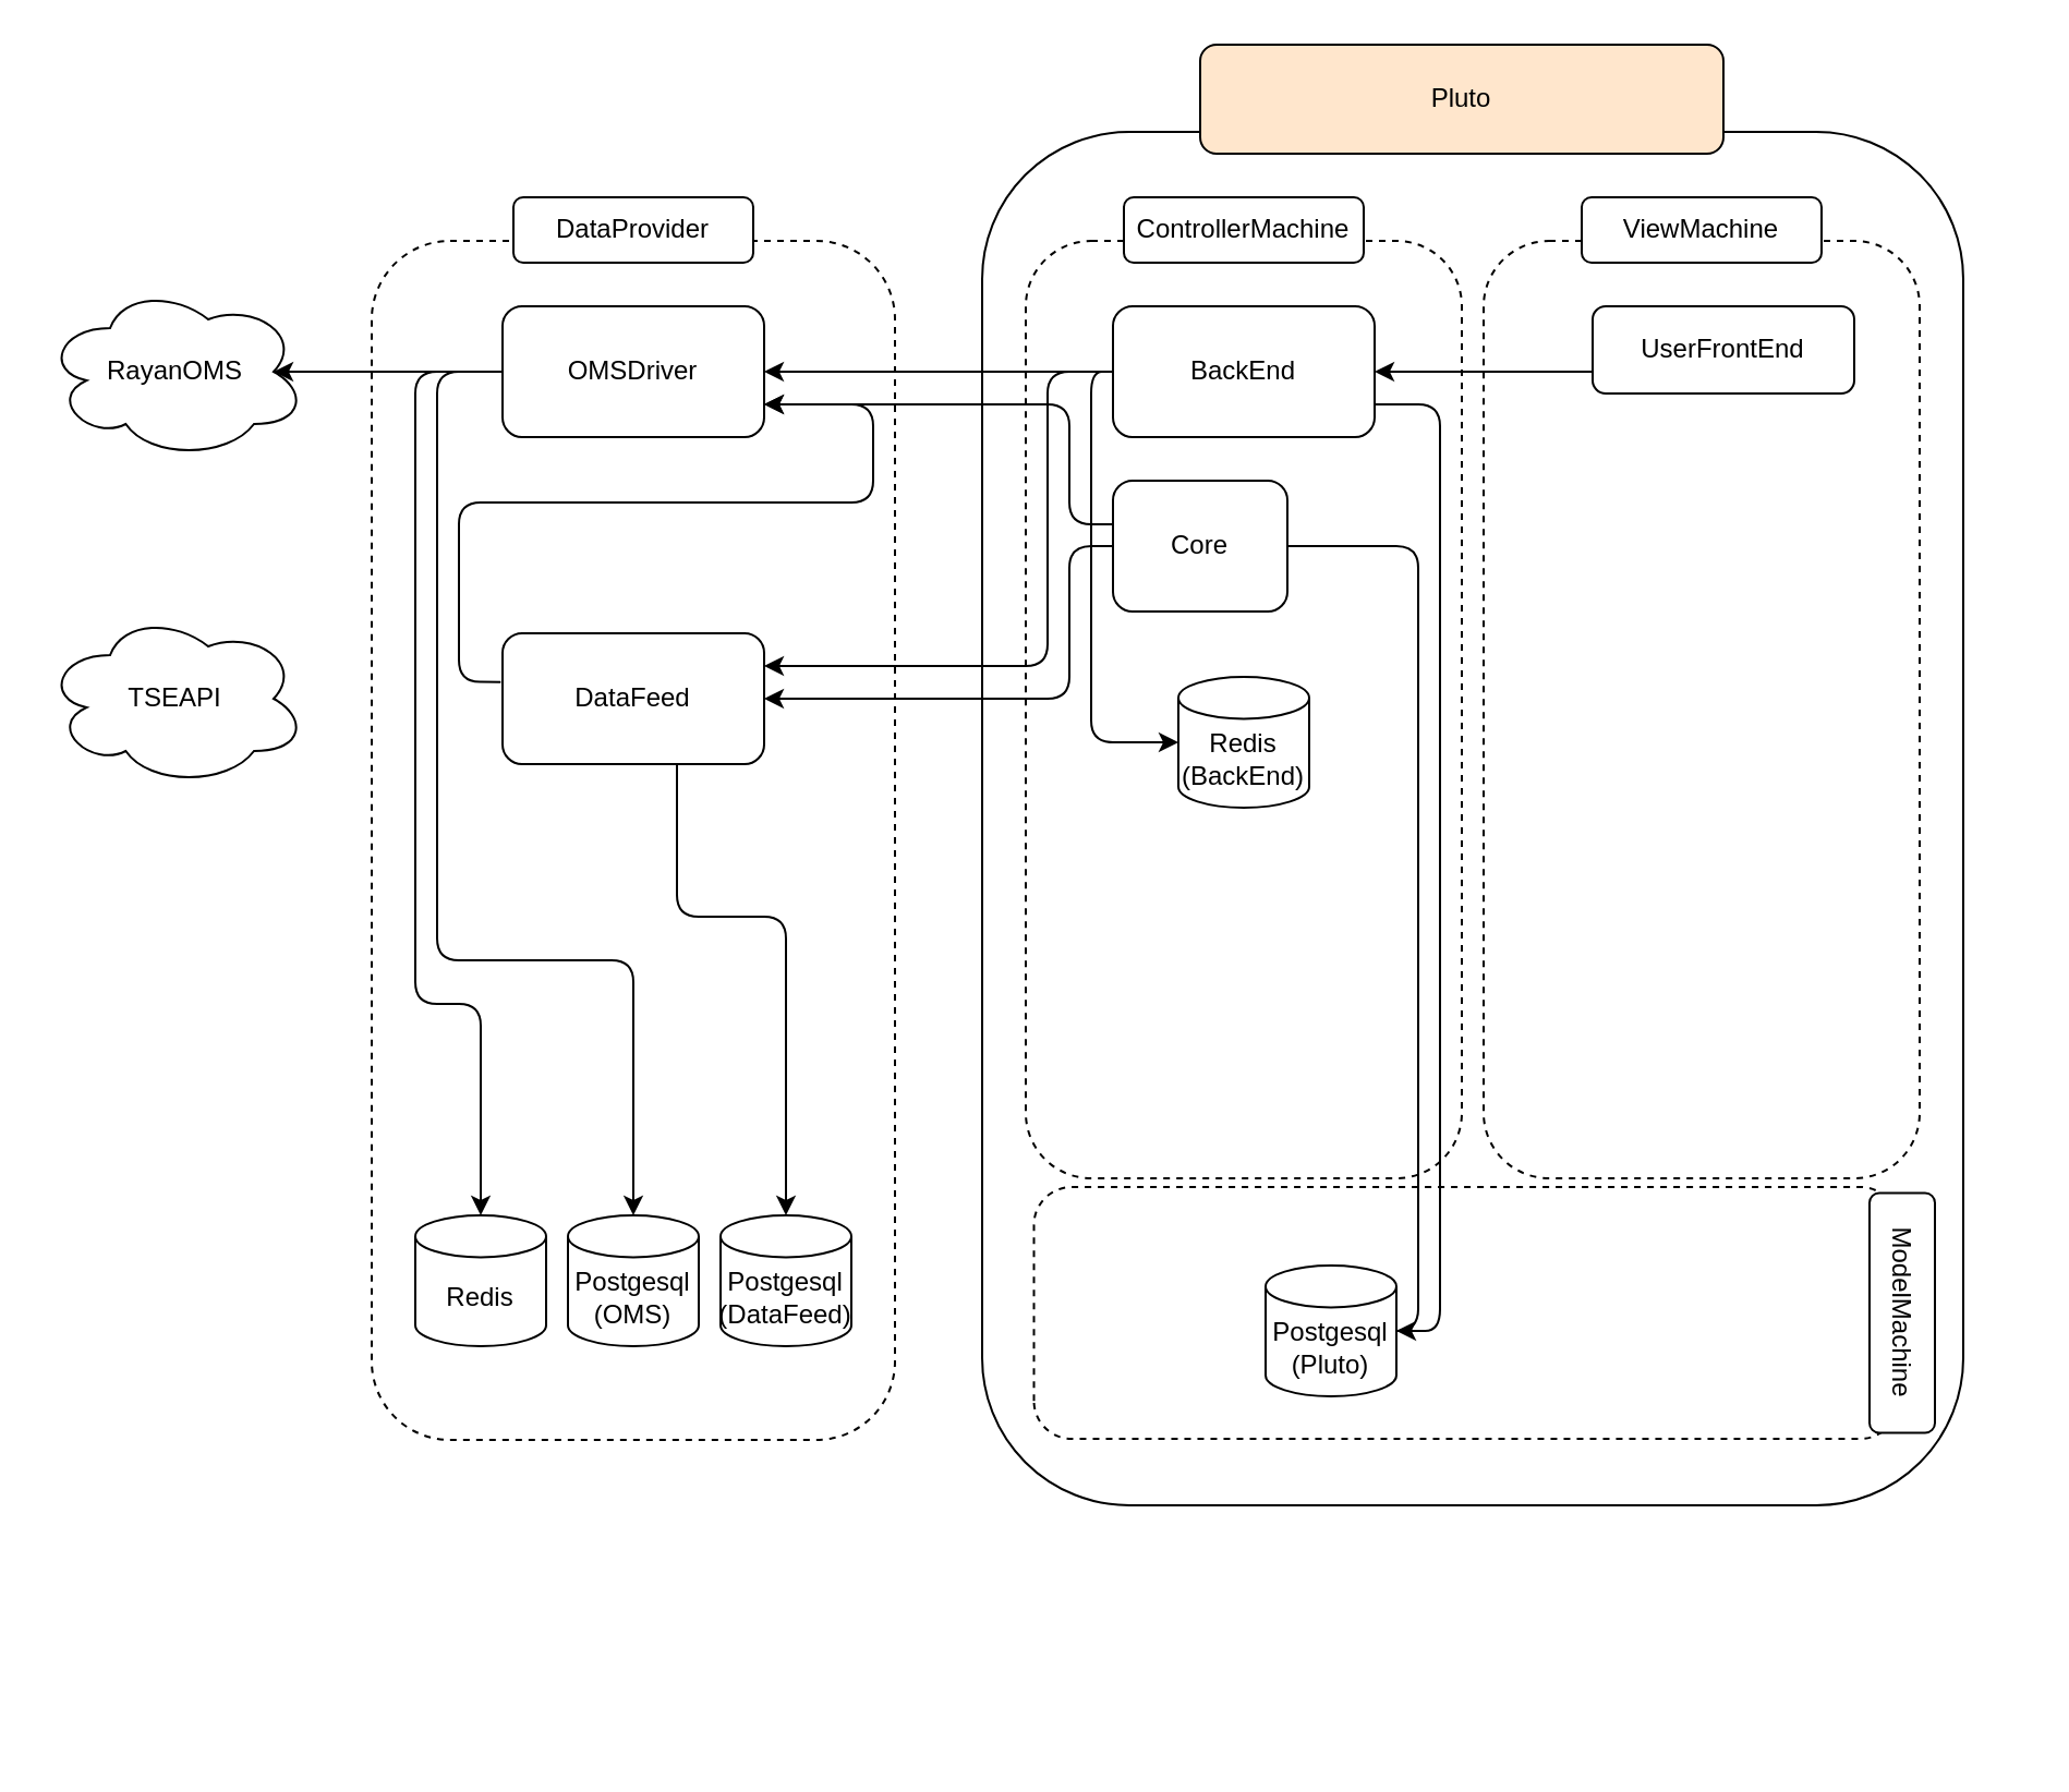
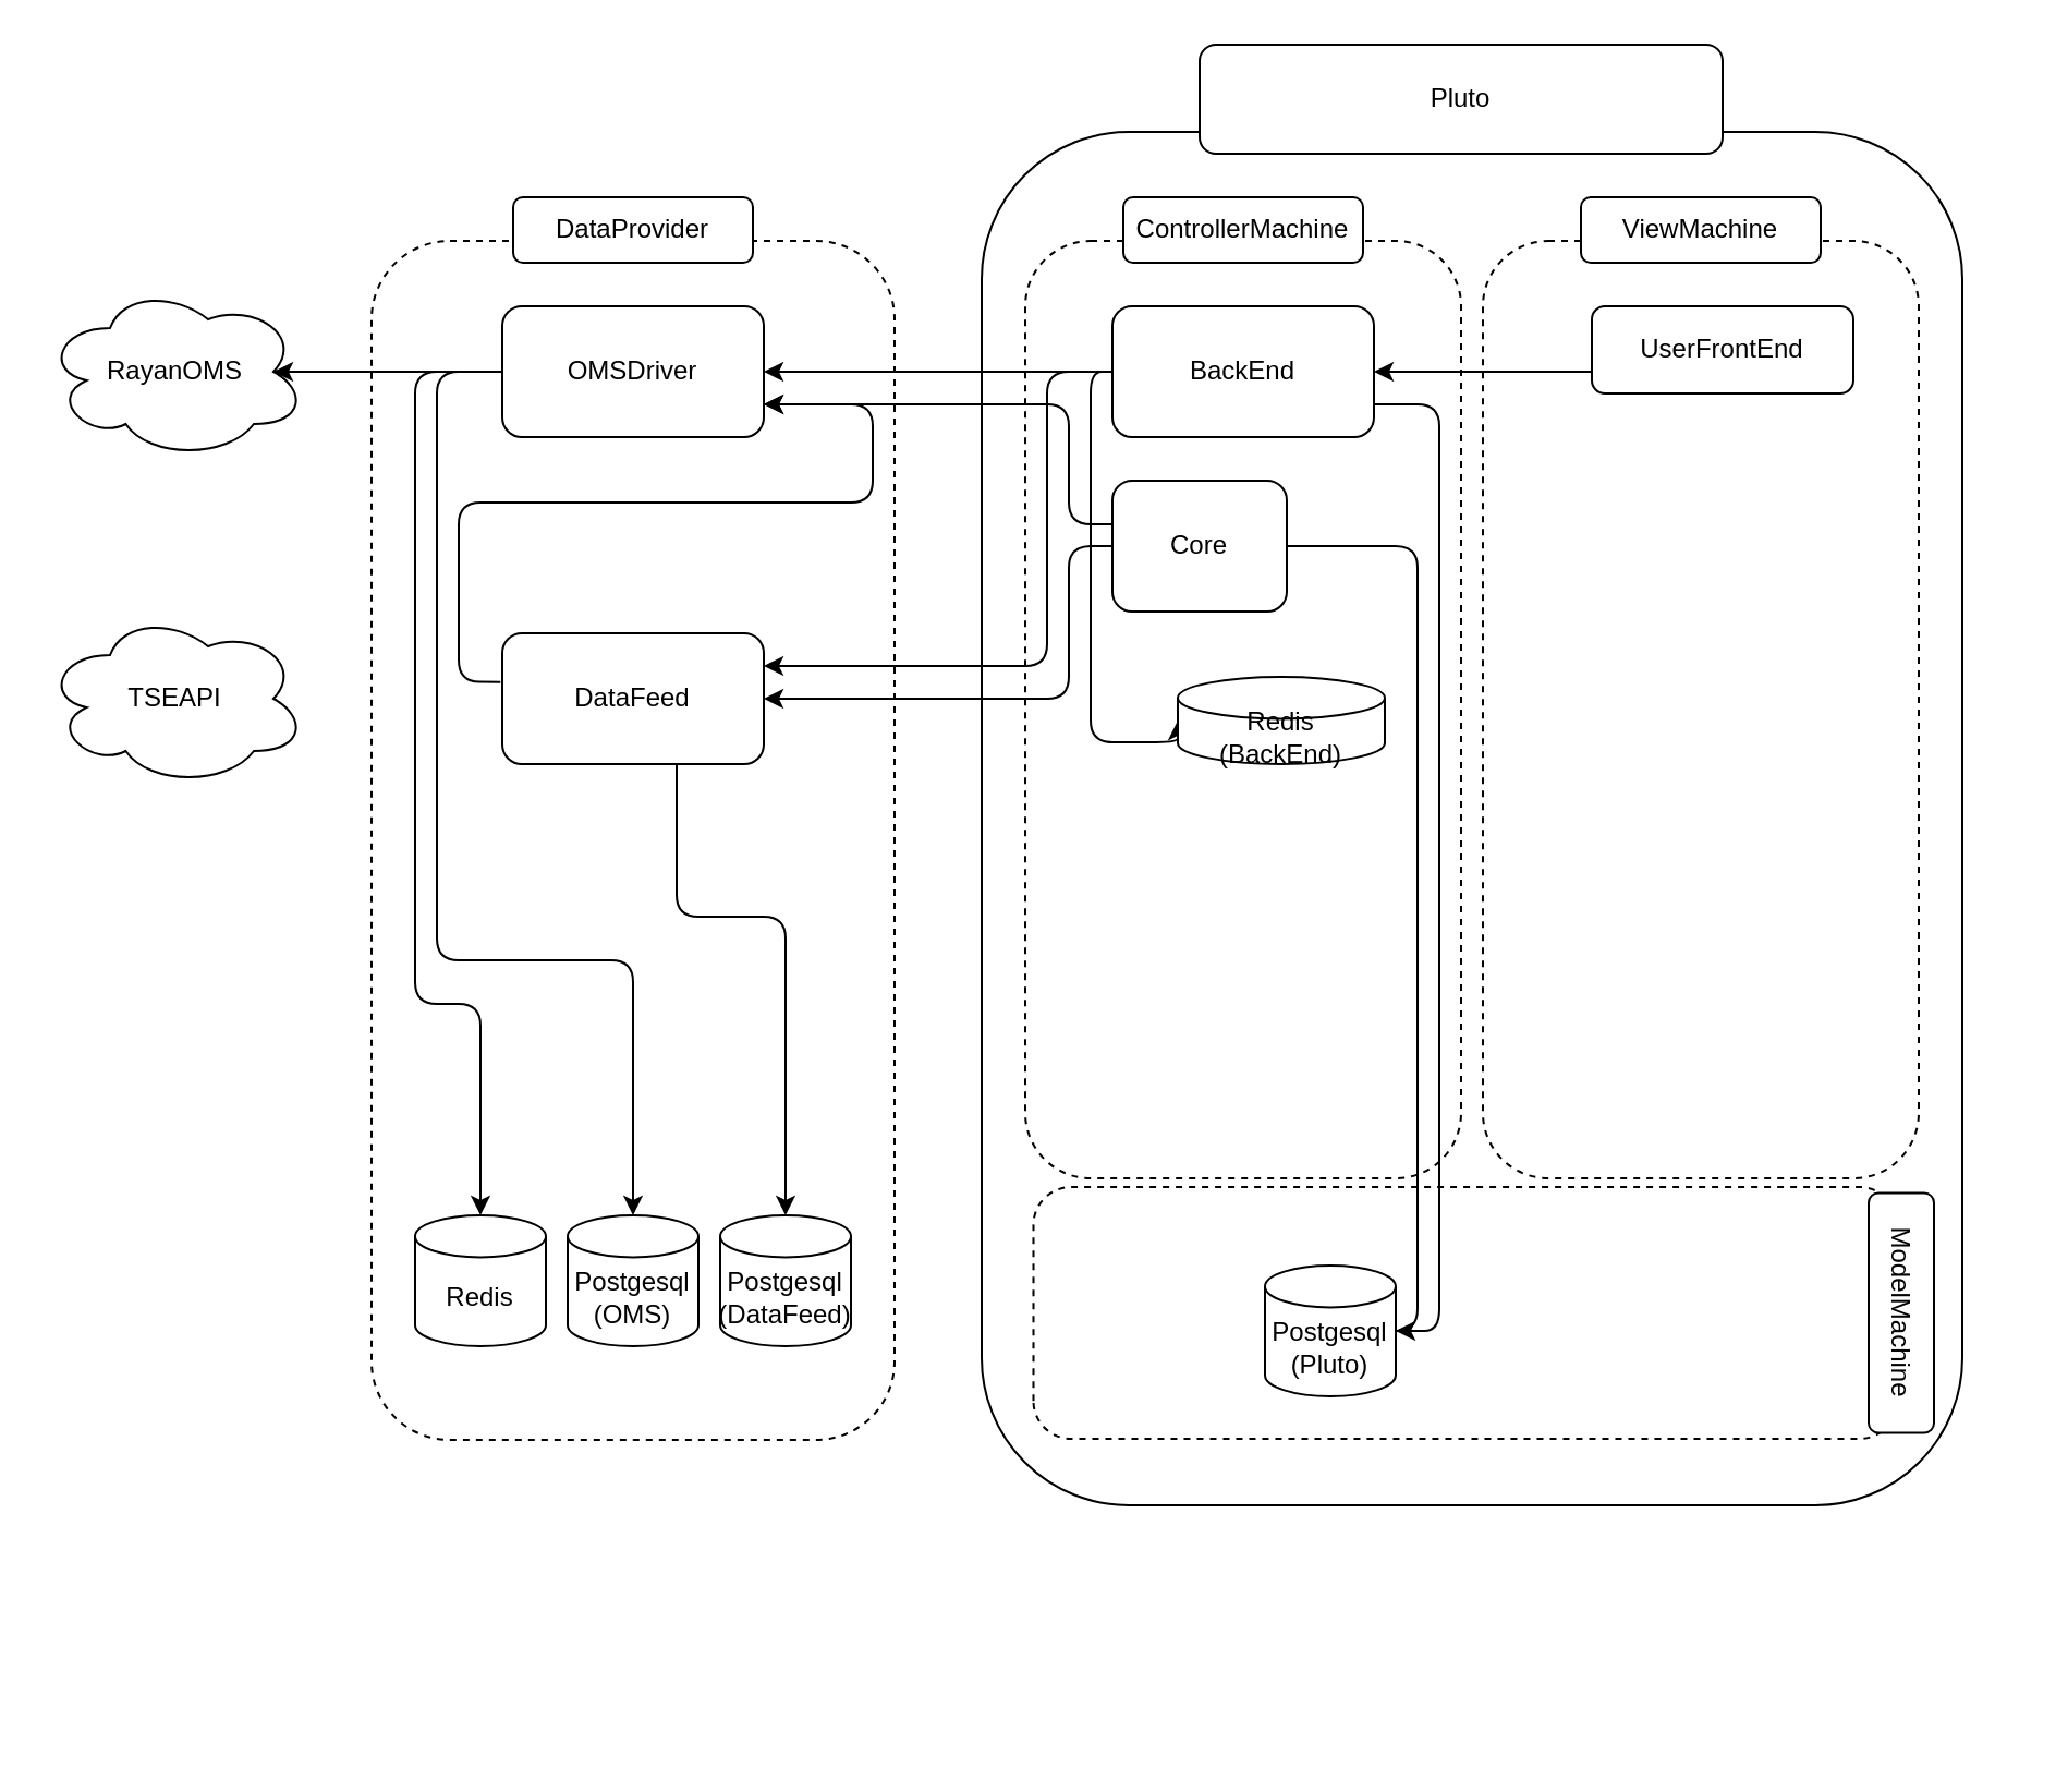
- <mxCell id="36" value="Pluto" style="rounded=1;whiteSpace=wrap;html=1;fillColor=#ffe6cc;" vertex="1" parent="1"><mxGeometry x="550" y="20" width="240" height="50" as="geometry" /></mxCell>
+ <mxCell id="36" value="Pluto" style="rounded=1;whiteSpace=wrap;html=1;" vertex="1" parent="1"><mxGeometry x="550" y="20" width="240" height="50" as="geometry" /></mxCell>
- <mxCell id="31" value="Redis&lt;br&gt;(BackEnd)" style="shape=cylinder3;whiteSpace=wrap;html=1;boundedLbl=1;backgroundOutline=1;size=9.6;" vertex="1" parent="1"><mxGeometry x="540" y="310" width="60" height="60" as="geometry" /></mxCell>
+ <mxCell id="31" value="Redis&lt;br&gt;(BackEnd)" style="shape=cylinder3;whiteSpace=wrap;html=1;boundedLbl=1;backgroundOutline=1;size=9.6;" vertex="1" parent="1"><mxGeometry x="540" y="310" width="95" height="40" as="geometry" /></mxCell>
